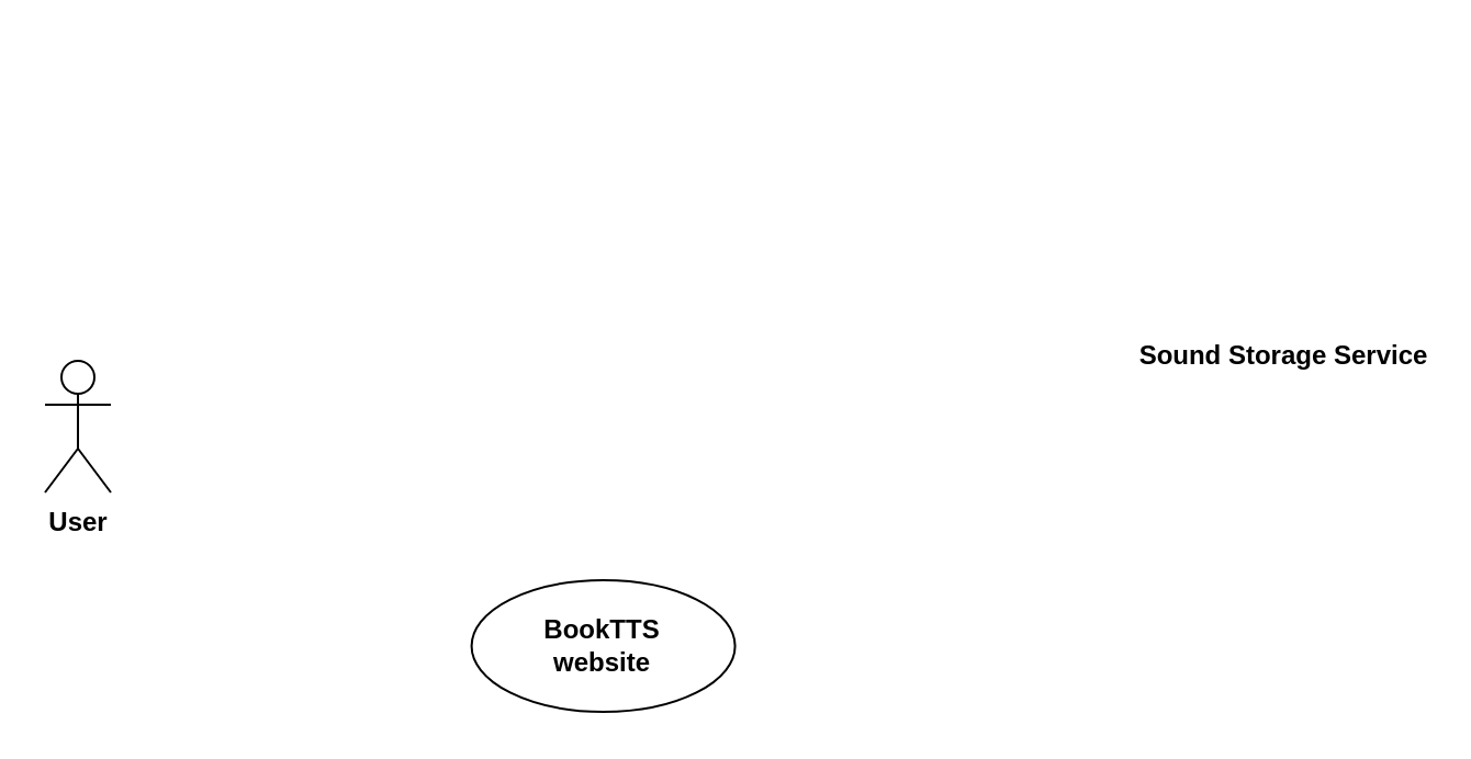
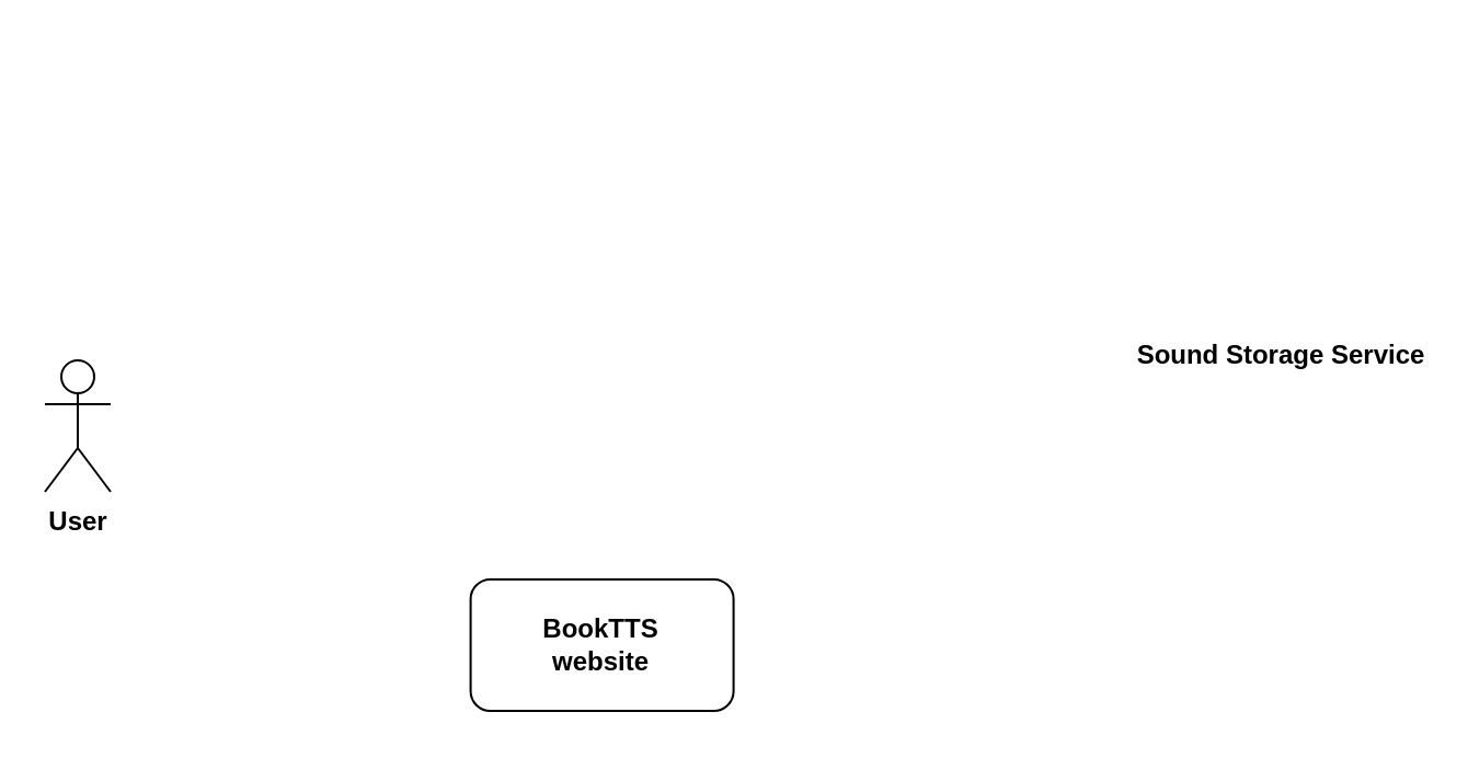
- <mxCell id="2" value="&lt;b&gt;BookTTS&lt;br&gt;website&lt;/b&gt;" style="ellipse;whiteSpace=wrap;html=1;" vertex="1" parent="1"><mxGeometry x="214.3" y="264" width="120" height="60" as="geometry" /></mxCell>
+ <mxCell id="2" value="&lt;b&gt;BookTTS&lt;br&gt;website&lt;/b&gt;" style="rounded=1;whiteSpace=wrap;html=1;" vertex="1" parent="1"><mxGeometry x="214.3" y="264" width="120" height="60" as="geometry" /></mxCell>
